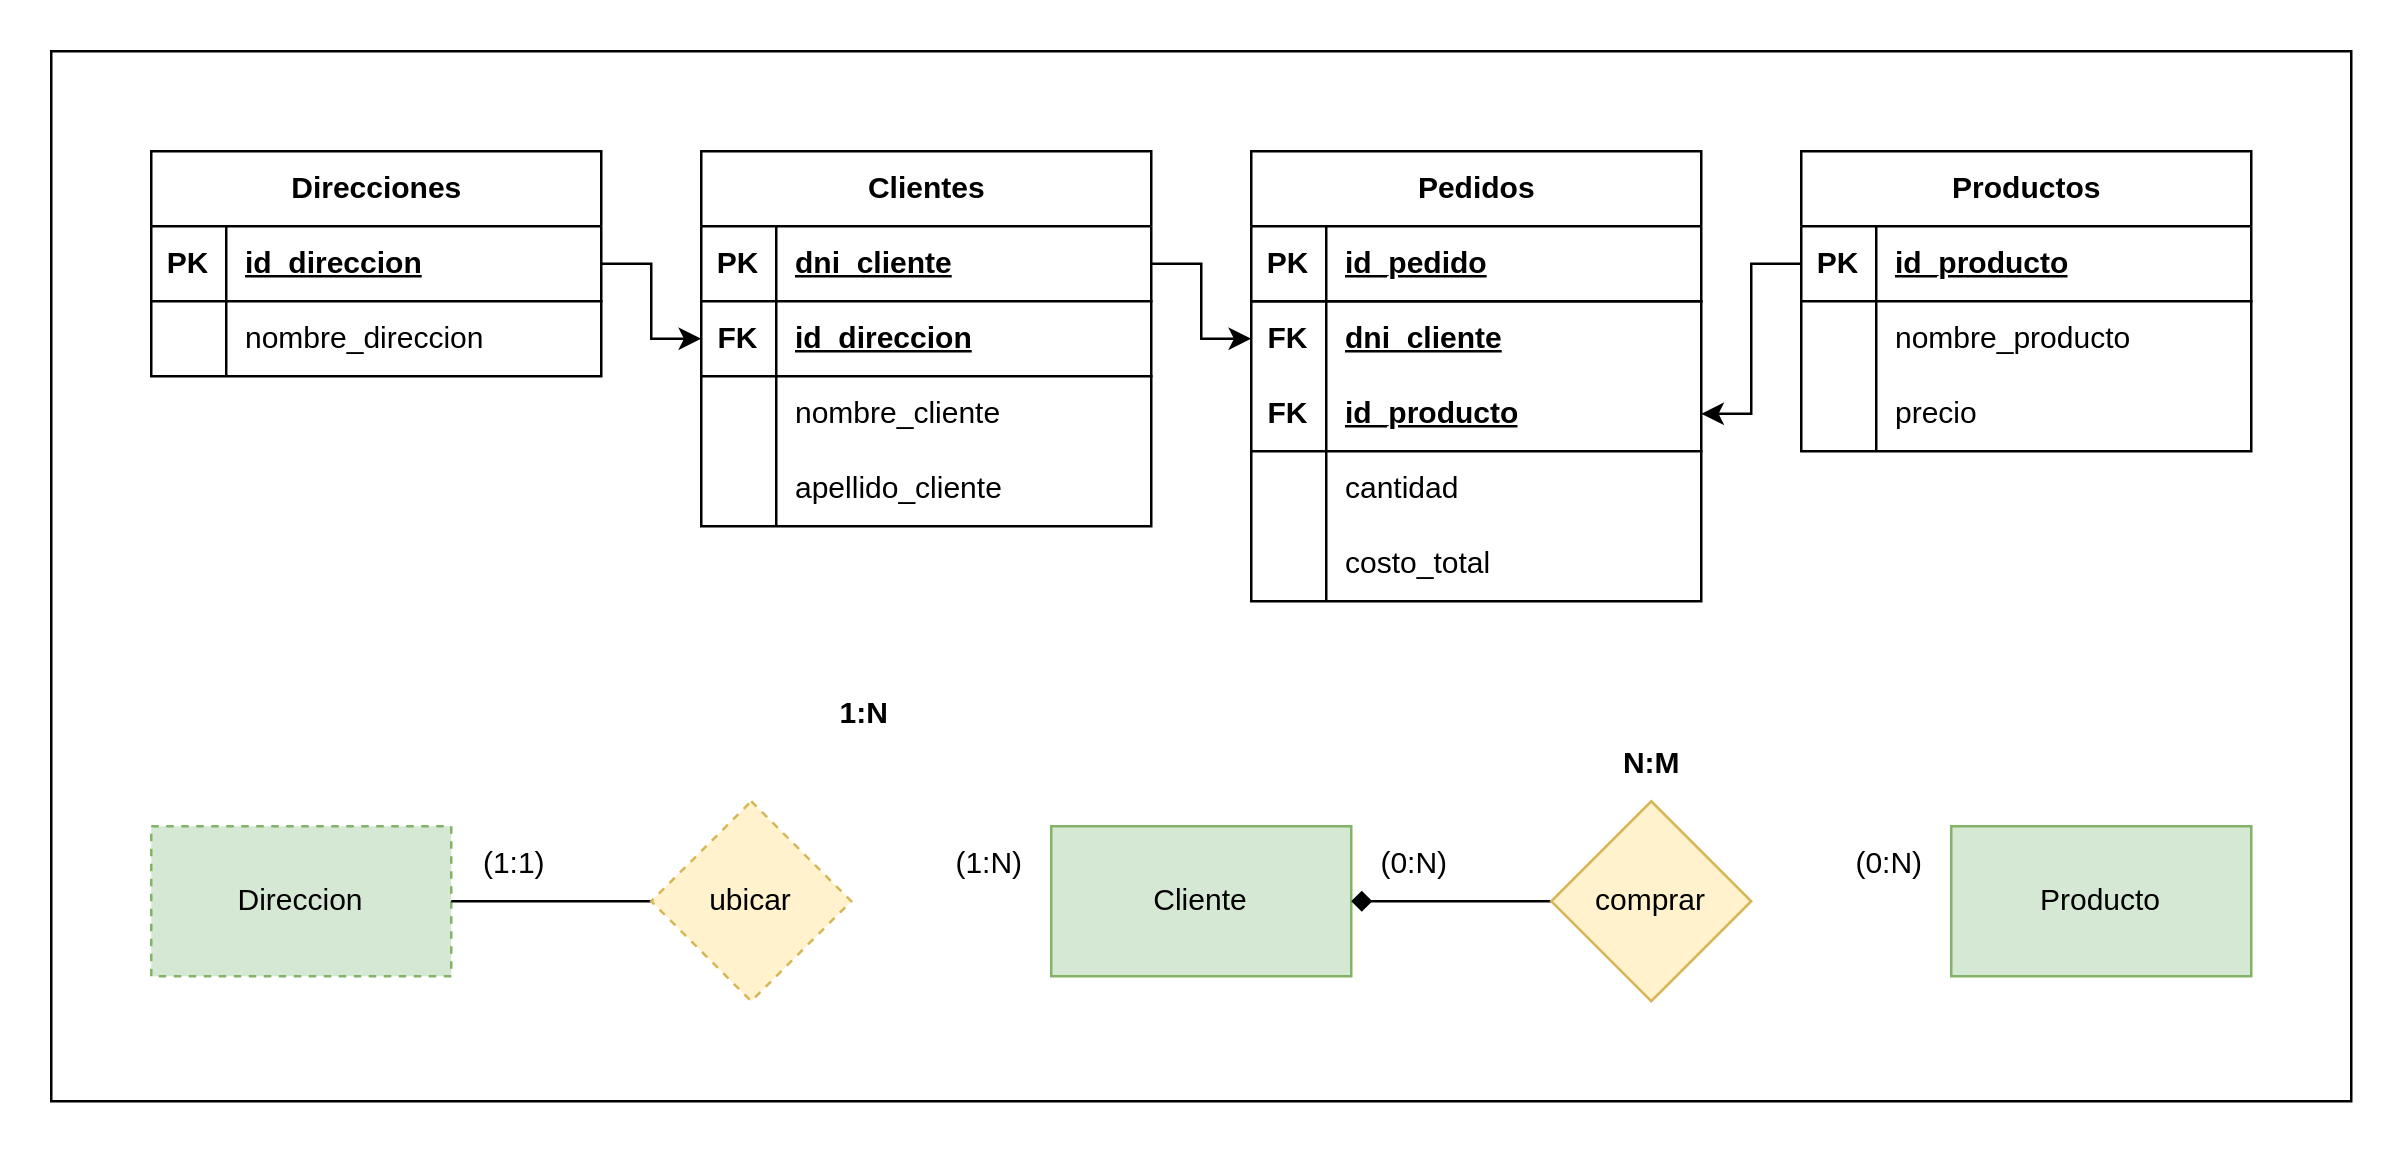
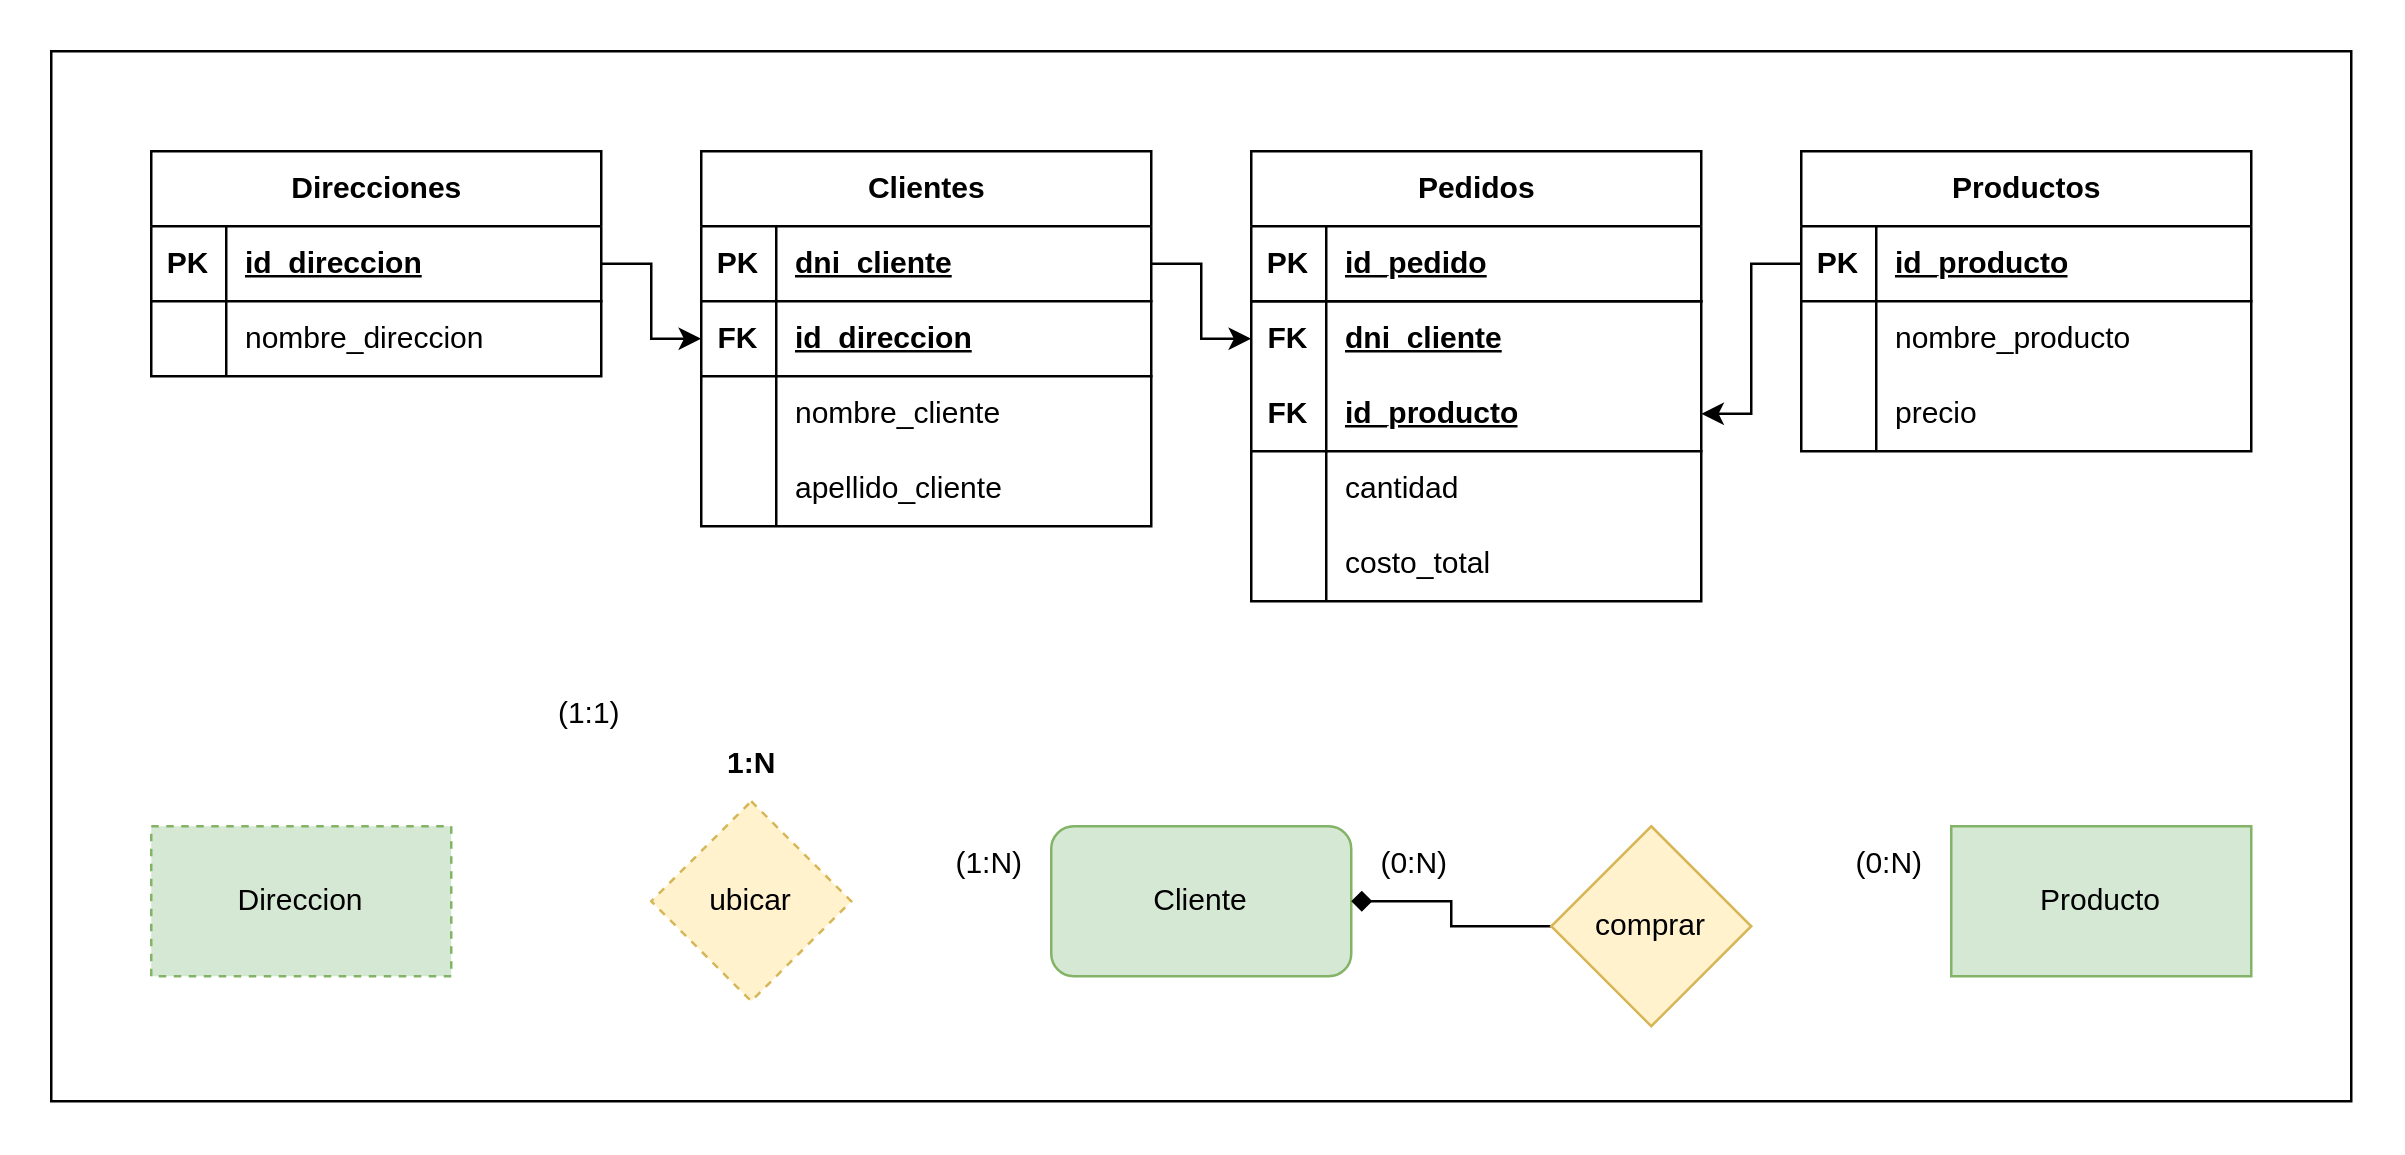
- <mxCell id="65" value="1:N" style="text;html=1;align=center;verticalAlign=middle;resizable=0;points=[];autosize=1;strokeColor=none;fillColor=none;fontStyle=1" vertex="1" parent="2"><mxGeometry x="305" y="250" width="40" height="30" as="geometry" /></mxCell>
+ <mxCell id="65" value="1:N" style="text;html=1;align=center;verticalAlign=middle;resizable=0;points=[];autosize=1;strokeColor=none;fillColor=none;fontStyle=1" vertex="1" parent="2"><mxGeometry x="260" y="270" width="40" height="30" as="geometry" /></mxCell>
- <mxCell id="10" value="N:M" style="text;html=1;align=center;verticalAlign=middle;resizable=0;points=[];autosize=1;strokeColor=none;fillColor=none;fontStyle=1" parent="2" vertex="1"><mxGeometry x="615" y="270" width="50" height="30" as="geometry" /></mxCell>
- <mxCell id="64" value="(1:1)" style="text;html=1;align=center;verticalAlign=middle;resizable=0;points=[];autosize=1;strokeColor=none;fillColor=none;" vertex="1" parent="2"><mxGeometry x="160" y="310" width="50" height="30" as="geometry" /></mxCell>
+ <mxCell id="64" value="(1:1)" style="text;html=1;align=center;verticalAlign=middle;resizable=0;points=[];autosize=1;strokeColor=none;fillColor=none;" vertex="1" parent="2"><mxGeometry x="190" y="250" width="50" height="30" as="geometry" /></mxCell>
- <mxCell id="61" style="edgeStyle=orthogonalEdgeStyle;rounded=0;orthogonalLoop=1;jettySize=auto;html=1;exitX=0;exitY=0.5;exitDx=0;exitDy=0;entryX=1;entryY=0.5;entryDx=0;entryDy=0;endArrow=none;startFill=0;" edge="1" parent="2" source="62" target="60"><mxGeometry relative="1" as="geometry" /></mxCell>
- <mxCell id="4" value="Cliente" style="rounded=0;whiteSpace=wrap;html=1;fillColor=#d5e8d4;strokeColor=#82b366;" parent="2" vertex="1"><mxGeometry x="400" y="310" width="120" height="60" as="geometry" /></mxCell>
+ <mxCell id="4" value="Cliente" style="whiteSpace=wrap;html=1;fillColor=#d5e8d4;strokeColor=#82b366;rounded=1;" parent="2" vertex="1"><mxGeometry x="400" y="310" width="120" height="60" as="geometry" /></mxCell>
- <mxCell id="6" value="comprar" style="rhombus;whiteSpace=wrap;html=1;fillColor=#fff2cc;strokeColor=#d6b656;" parent="2" vertex="1"><mxGeometry x="600" y="300" width="80" height="80" as="geometry" /></mxCell>
+ <mxCell id="6" value="comprar" style="rhombus;whiteSpace=wrap;html=1;fillColor=#fff2cc;strokeColor=#d6b656;" parent="2" vertex="1"><mxGeometry x="600" y="310" width="80" height="80" as="geometry" /></mxCell>
